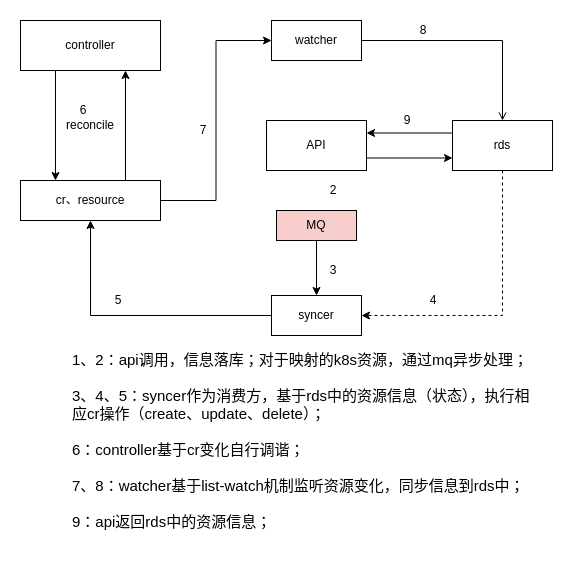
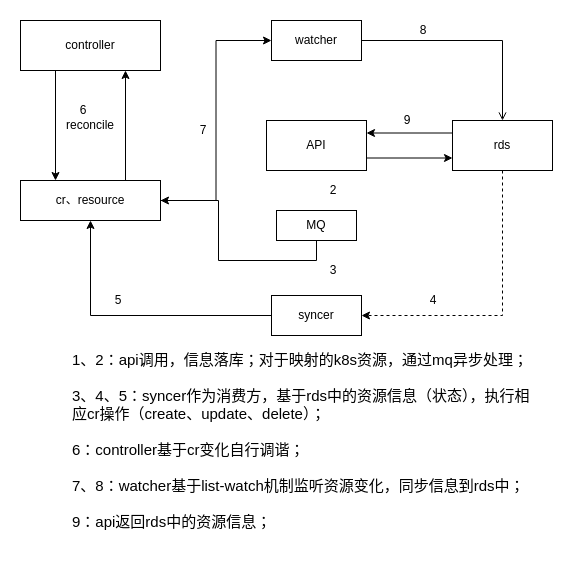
- <mxCell id="18" value="MQ" style="rounded=0;whiteSpace=wrap;html=1;fillColor=#f8cecc;" vertex="1" parent="1"><mxGeometry x="276" y="210" width="80" height="30" as="geometry" /></mxCell>
+ <mxCell id="18" value="MQ" style="rounded=0;whiteSpace=wrap;html=1;" vertex="1" parent="1"><mxGeometry x="276" y="210" width="80" height="30" as="geometry" /></mxCell>
- <mxCell id="17" style="edgeStyle=orthogonalEdgeStyle;rounded=0;orthogonalLoop=1;jettySize=auto;html=1;exitX=0.5;exitY=1;exitDx=0;exitDy=0;" edge="1" parent="1" source="18" target="10"><mxGeometry relative="1" as="geometry" /></mxCell>
+ <mxCell id="17" style="edgeStyle=orthogonalEdgeStyle;rounded=0;orthogonalLoop=1;jettySize=auto;html=1;exitX=0.5;exitY=1;exitDx=0;exitDy=0;" edge="1" parent="1" source="18" target="15"><mxGeometry relative="1" as="geometry" /></mxCell>
